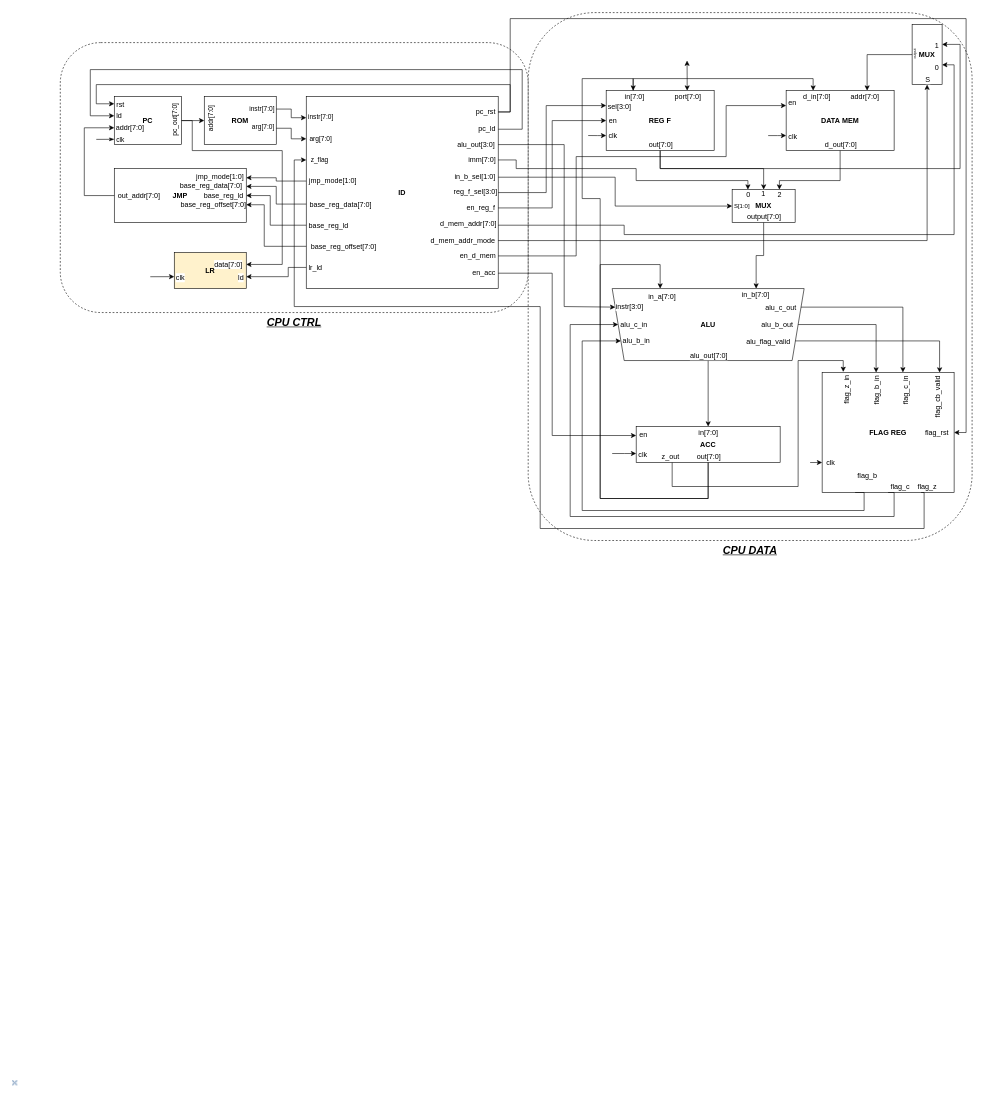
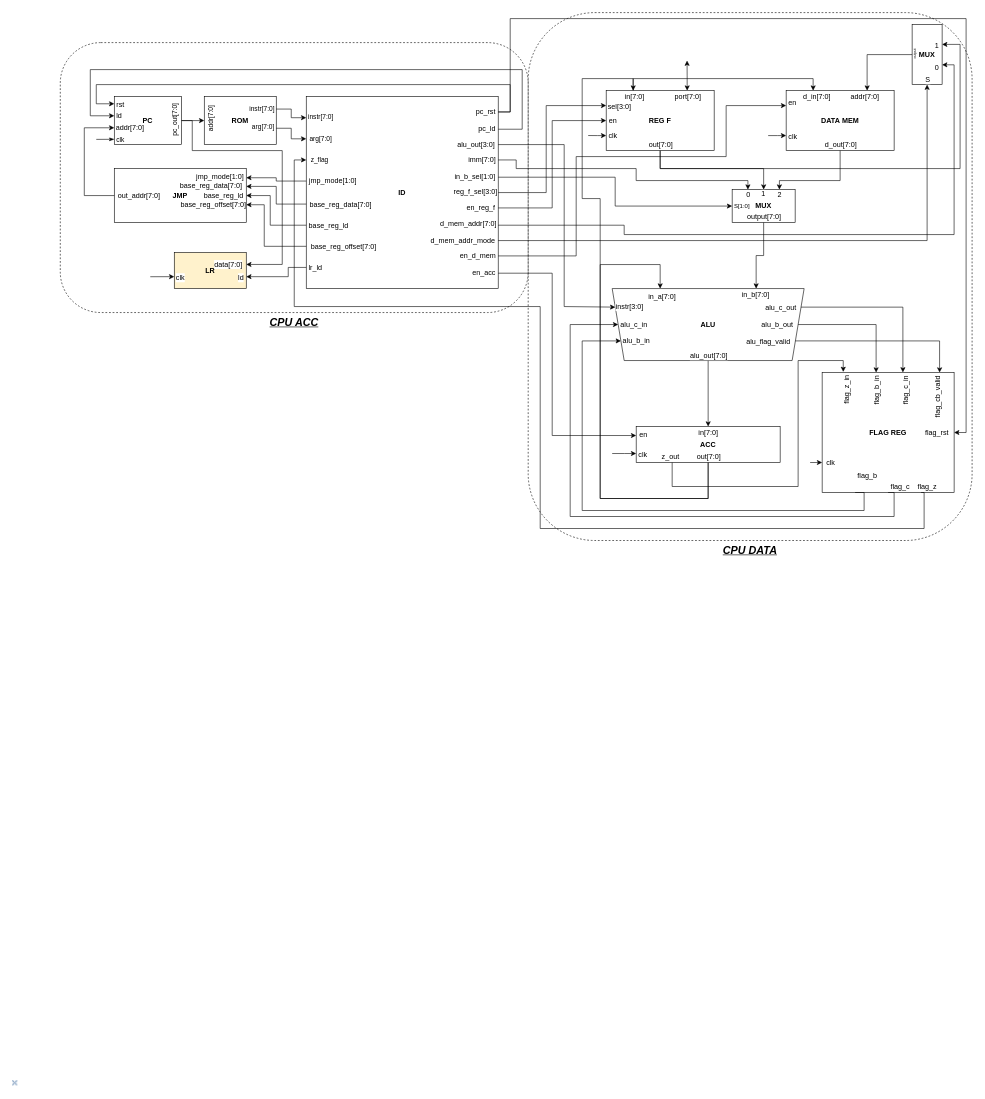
- <mxCell id="3" value="&lt;b&gt;&lt;i&gt;&lt;u&gt;&lt;font style=&quot;font-size: 18px;&quot;&gt;CPU CTRL&lt;/font&gt;&lt;/u&gt;&lt;/i&gt;&lt;/b&gt;" style="rounded=1;whiteSpace=wrap;html=1;sketch=0;hachureGap=4;jiggle=2;curveFitting=1;fontFamily=Helvetica;fontSize=12;fillColor=none;dashed=1;strokeWidth=1;glass=0;labelPosition=center;verticalLabelPosition=bottom;align=center;verticalAlign=top;" parent="1" vertex="1"><mxGeometry x="100" y="70" width="780" height="450" as="geometry" /></mxCell>
+ <mxCell id="3" value="&lt;b&gt;&lt;i&gt;&lt;u&gt;&lt;font style=&quot;font-size: 18px;&quot;&gt;CPU ACC&lt;/font&gt;&lt;/u&gt;&lt;/i&gt;&lt;/b&gt;" style="rounded=1;whiteSpace=wrap;html=1;sketch=0;hachureGap=4;jiggle=2;curveFitting=1;fontFamily=Helvetica;fontSize=12;fillColor=none;dashed=1;strokeWidth=1;glass=0;labelPosition=center;verticalLabelPosition=bottom;align=center;verticalAlign=top;" parent="1" vertex="1"><mxGeometry x="100" y="70" width="780" height="450" as="geometry" /></mxCell>
